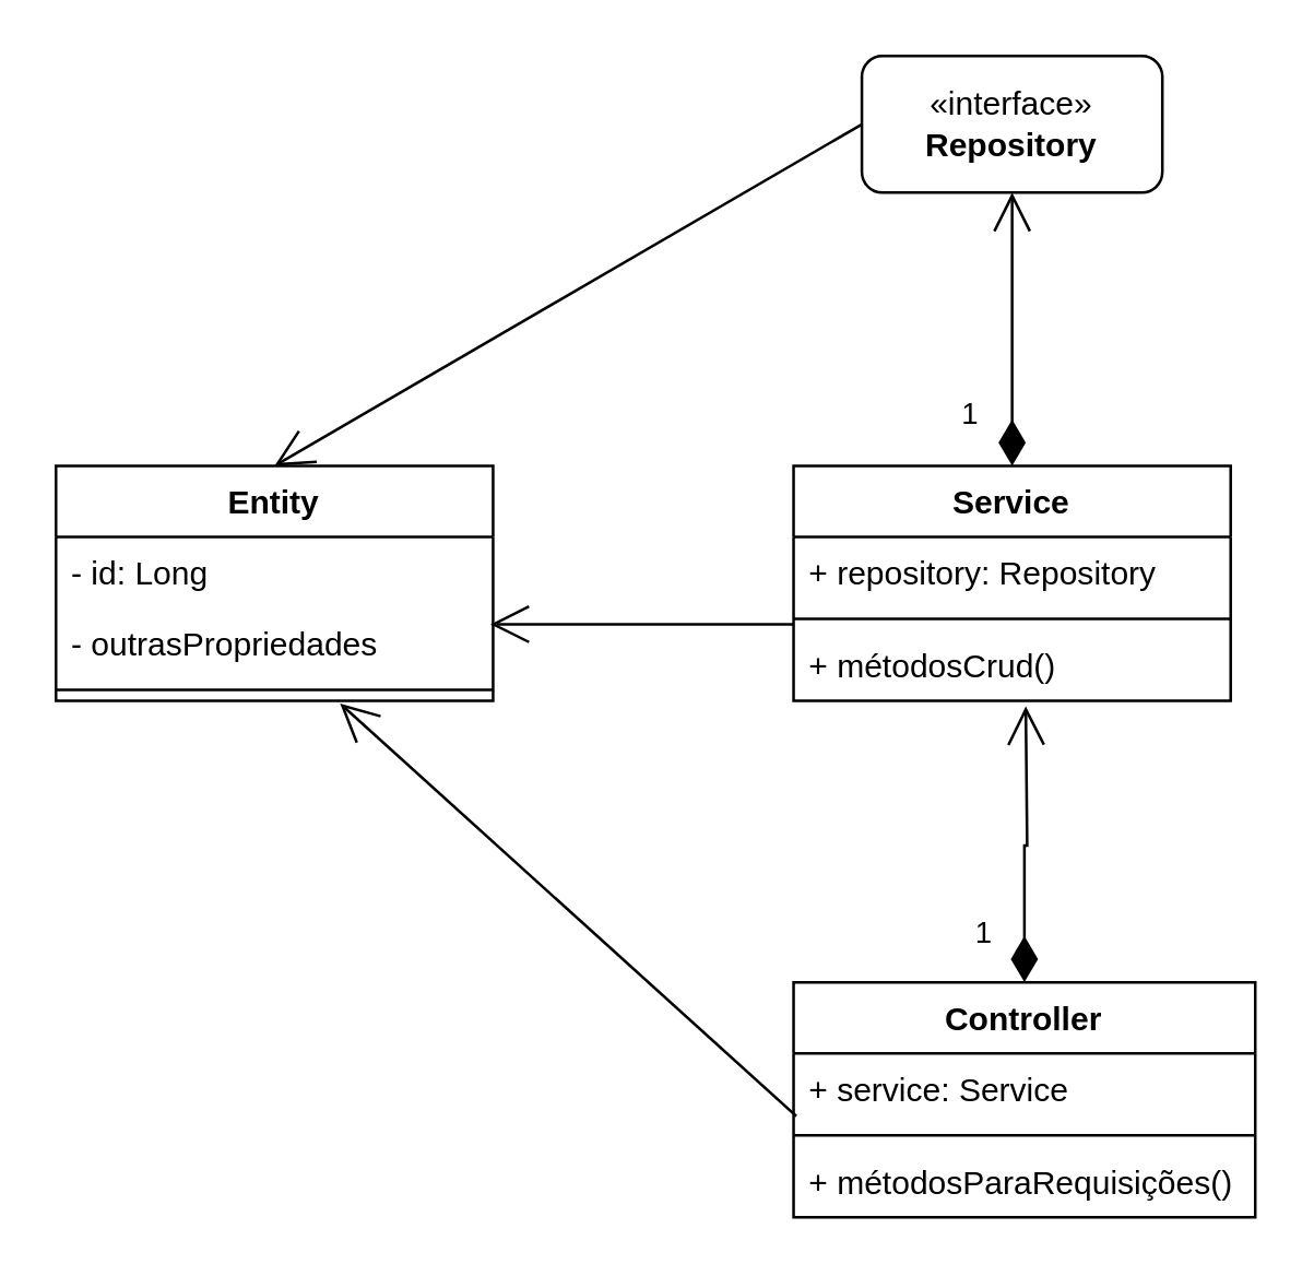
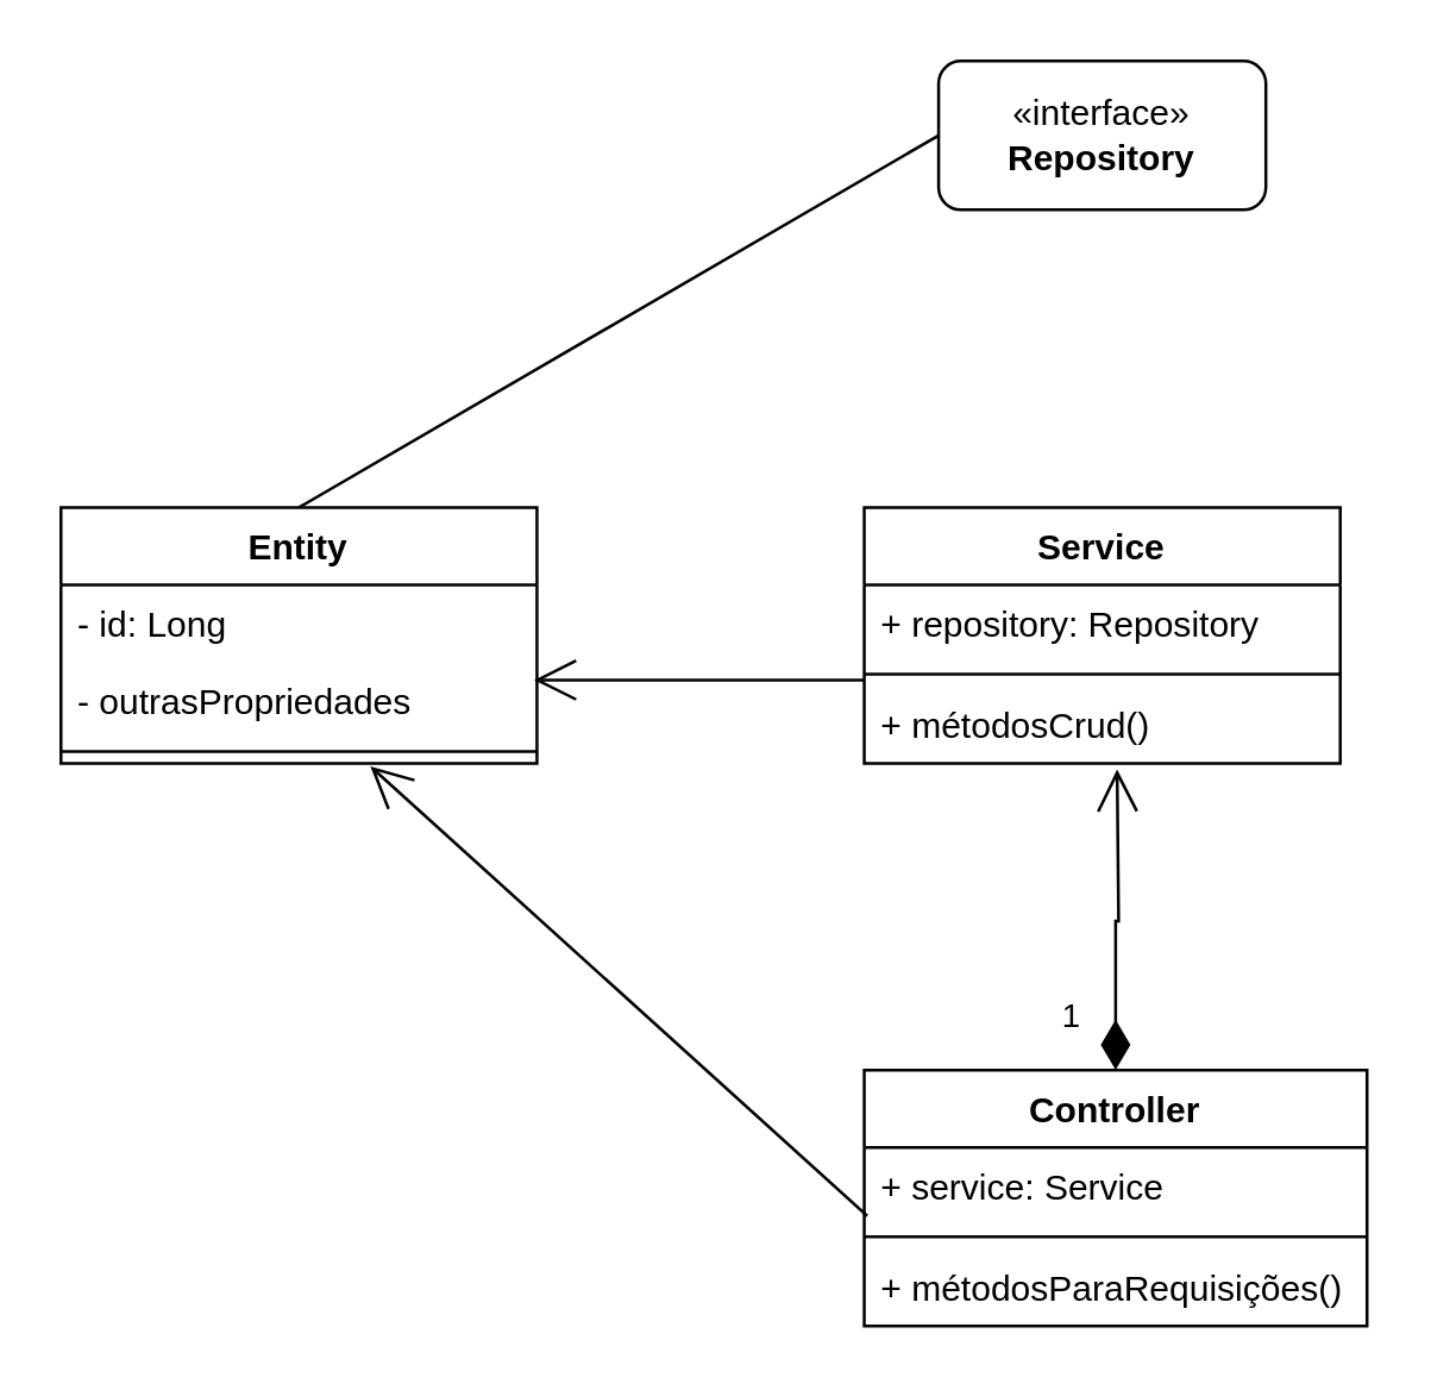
- <mxCell id="15" value="1" style="endArrow=open;html=1;endSize=12;startArrow=diamondThin;startSize=14;startFill=1;edgeStyle=orthogonalEdgeStyle;align=left;verticalAlign=bottom;rounded=0;exitX=0.5;exitY=0;exitDx=0;exitDy=0;entryX=0.5;entryY=1;entryDx=0;entryDy=0;" edge="1" parent="1" source="2" target="6"><mxGeometry x="-0.8" y="20" relative="1" as="geometry"><mxPoint x="310" y="250" as="sourcePoint" /><mxPoint x="470" y="250" as="targetPoint" /><mxPoint as="offset" /></mxGeometry></mxCell>
- <mxCell id="17" value="" style="endArrow=open;endFill=1;endSize=12;html=1;rounded=0;exitX=0;exitY=0.5;exitDx=0;exitDy=0;entryX=0.5;entryY=0;entryDx=0;entryDy=0;" edge="1" parent="1" source="6" target="11"><mxGeometry width="160" relative="1" as="geometry"><mxPoint x="120" y="20" as="sourcePoint" /><mxPoint x="280" y="20" as="targetPoint" /></mxGeometry></mxCell>
+ <mxCell id="17" value="" style="endArrow=none;endFill=1;endSize=12;html=1;rounded=0;exitX=0;exitY=0.5;exitDx=0;exitDy=0;entryX=0.5;entryY=0;entryDx=0;entryDy=0;" edge="1" parent="1" source="6" target="11"><mxGeometry width="160" relative="1" as="geometry"><mxPoint x="120" y="20" as="sourcePoint" /><mxPoint x="280" y="20" as="targetPoint" /></mxGeometry></mxCell>
